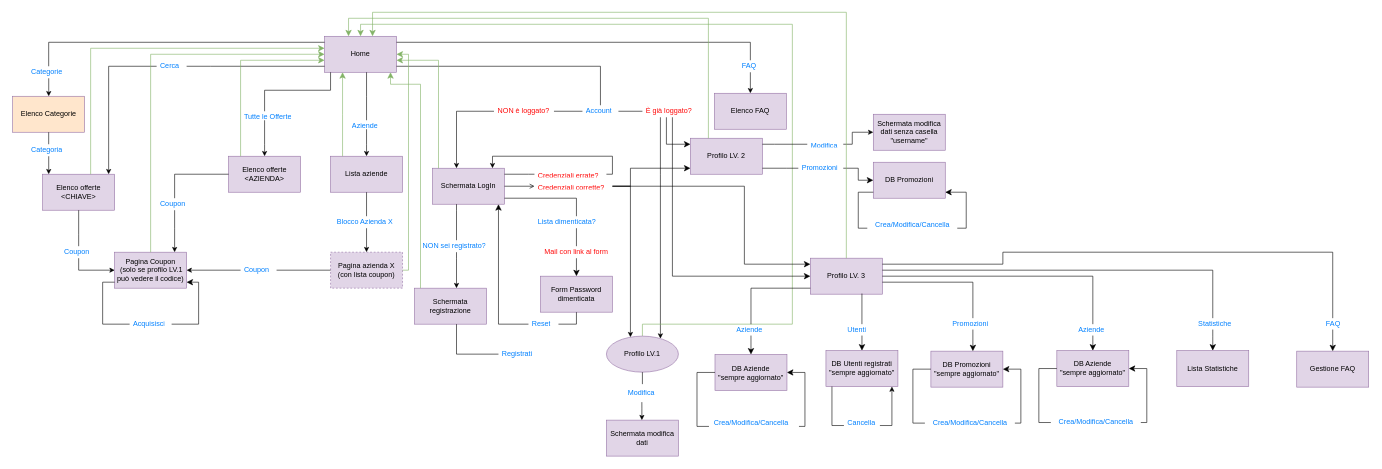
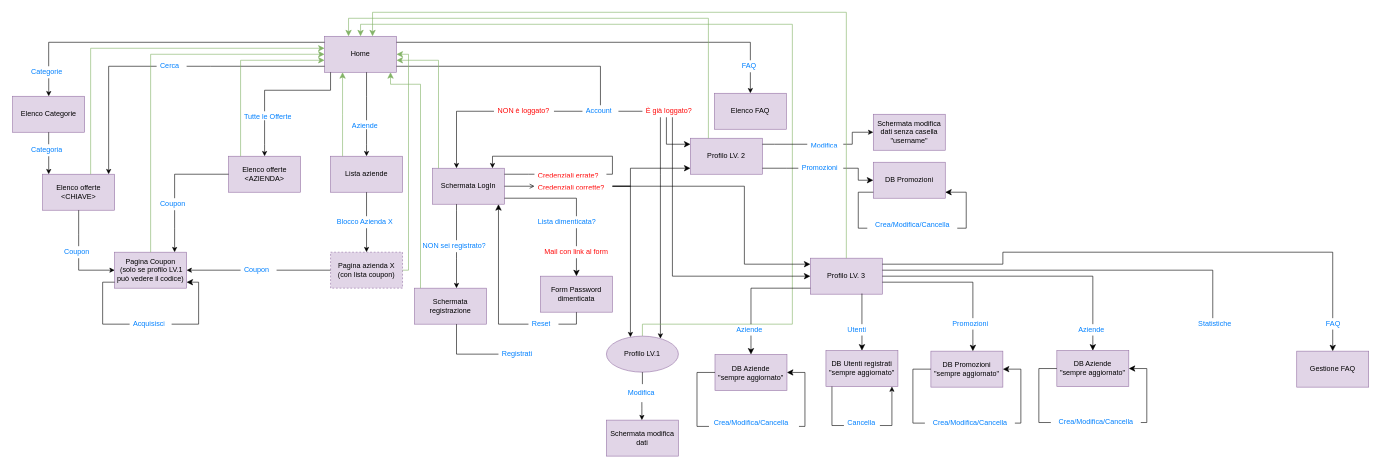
- <mxCell id="35" value="&lt;div&gt;Elenco Categorie&lt;/div&gt;" style="rounded=0;whiteSpace=wrap;html=1;fillColor=#ffe6cc;strokeColor=#9673a6;" parent="1" vertex="1"><mxGeometry x="20" y="160" width="120" height="60" as="geometry" /></mxCell>
+ <mxCell id="35" value="&lt;div&gt;Elenco Categorie&lt;/div&gt;" style="rounded=0;whiteSpace=wrap;html=1;fillColor=#e1d5e7;strokeColor=#9673a6;" parent="1" vertex="1"><mxGeometry x="20" y="160" width="120" height="60" as="geometry" /></mxCell>
- <mxCell id="95" value="" style="edgeStyle=segmentEdgeStyle;endArrow=classic;html=1;curved=0;rounded=0;endSize=8;startSize=8;sourcePerimeterSpacing=0;targetPerimeterSpacing=0;" parent="1" source="133" target="83" edge="1"><mxGeometry width="100" relative="1" as="geometry"><mxPoint x="2021" y="559" as="sourcePoint" /><mxPoint x="1881" y="575.5" as="targetPoint" /><Array as="points"><mxPoint x="2021" y="560" /><mxPoint x="2021" y="560" /></Array></mxGeometry></mxCell>
- <mxCell id="83" value="&lt;div&gt;Lista Statistiche&lt;/div&gt;" style="rounded=0;whiteSpace=wrap;html=1;fillColor=#e1d5e7;strokeColor=#9673a6;" parent="1" vertex="1"><mxGeometry x="1961" y="584" width="120" height="60" as="geometry" /></mxCell>
